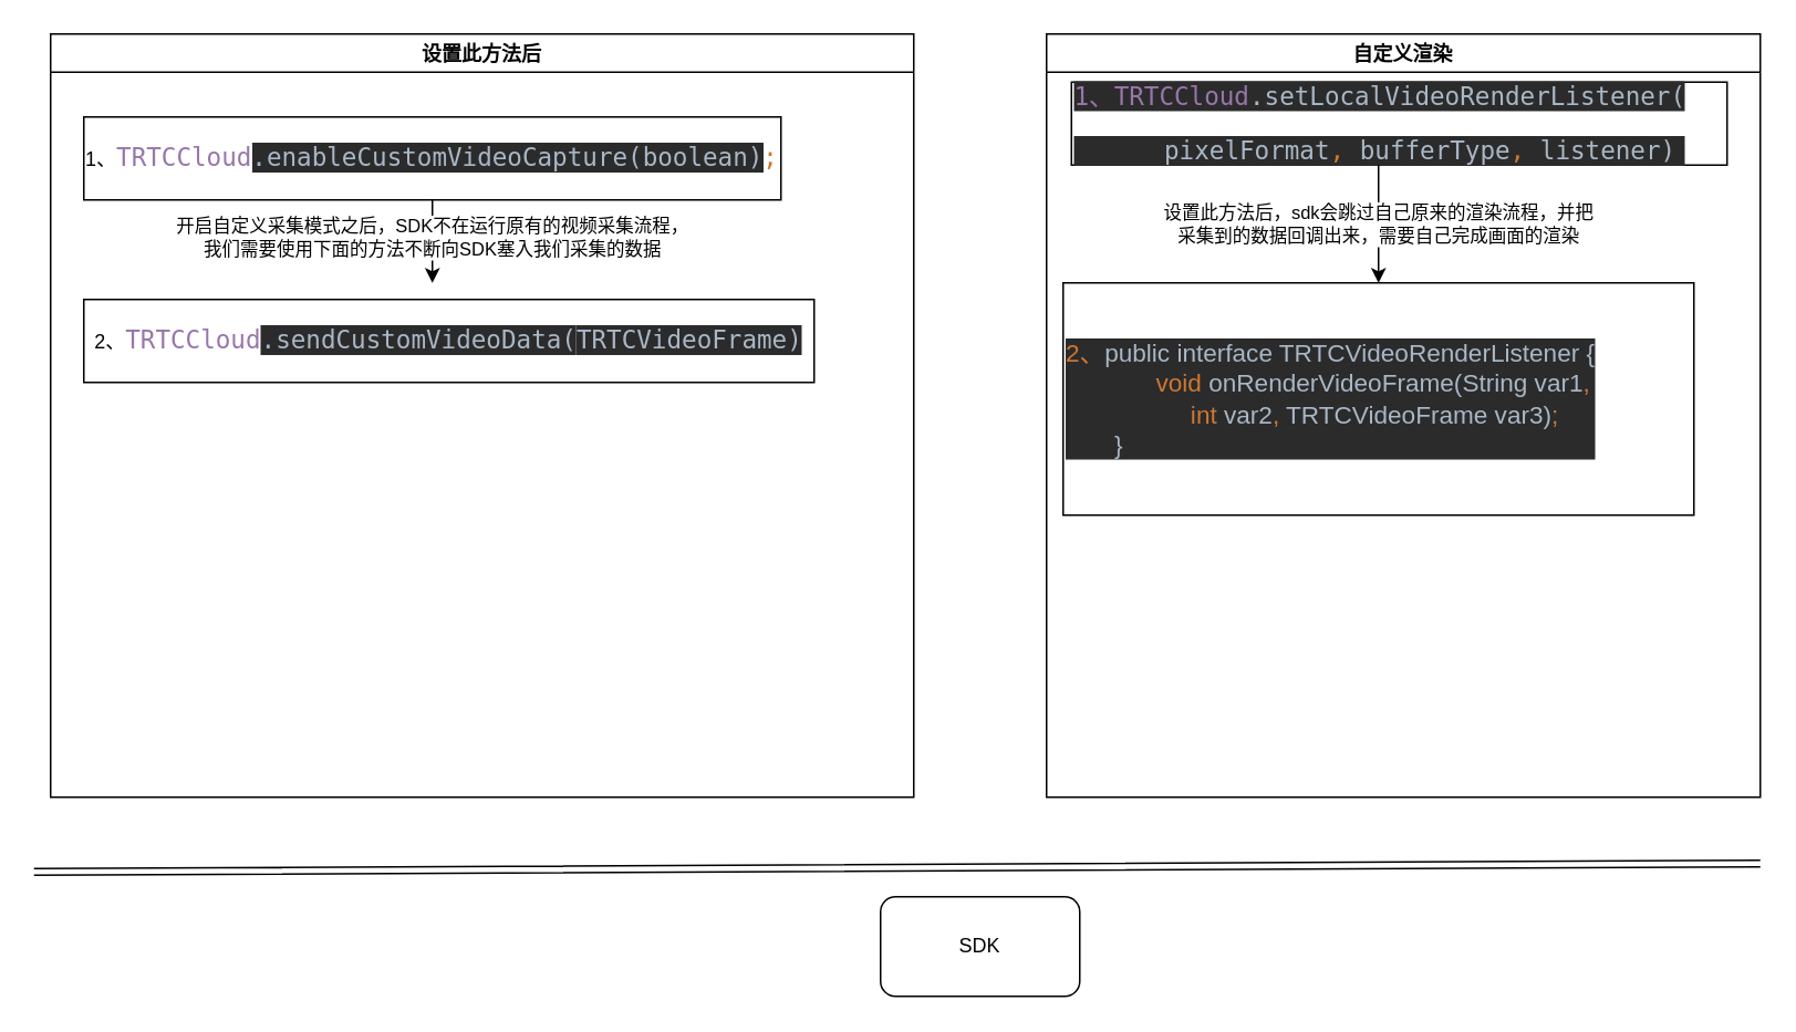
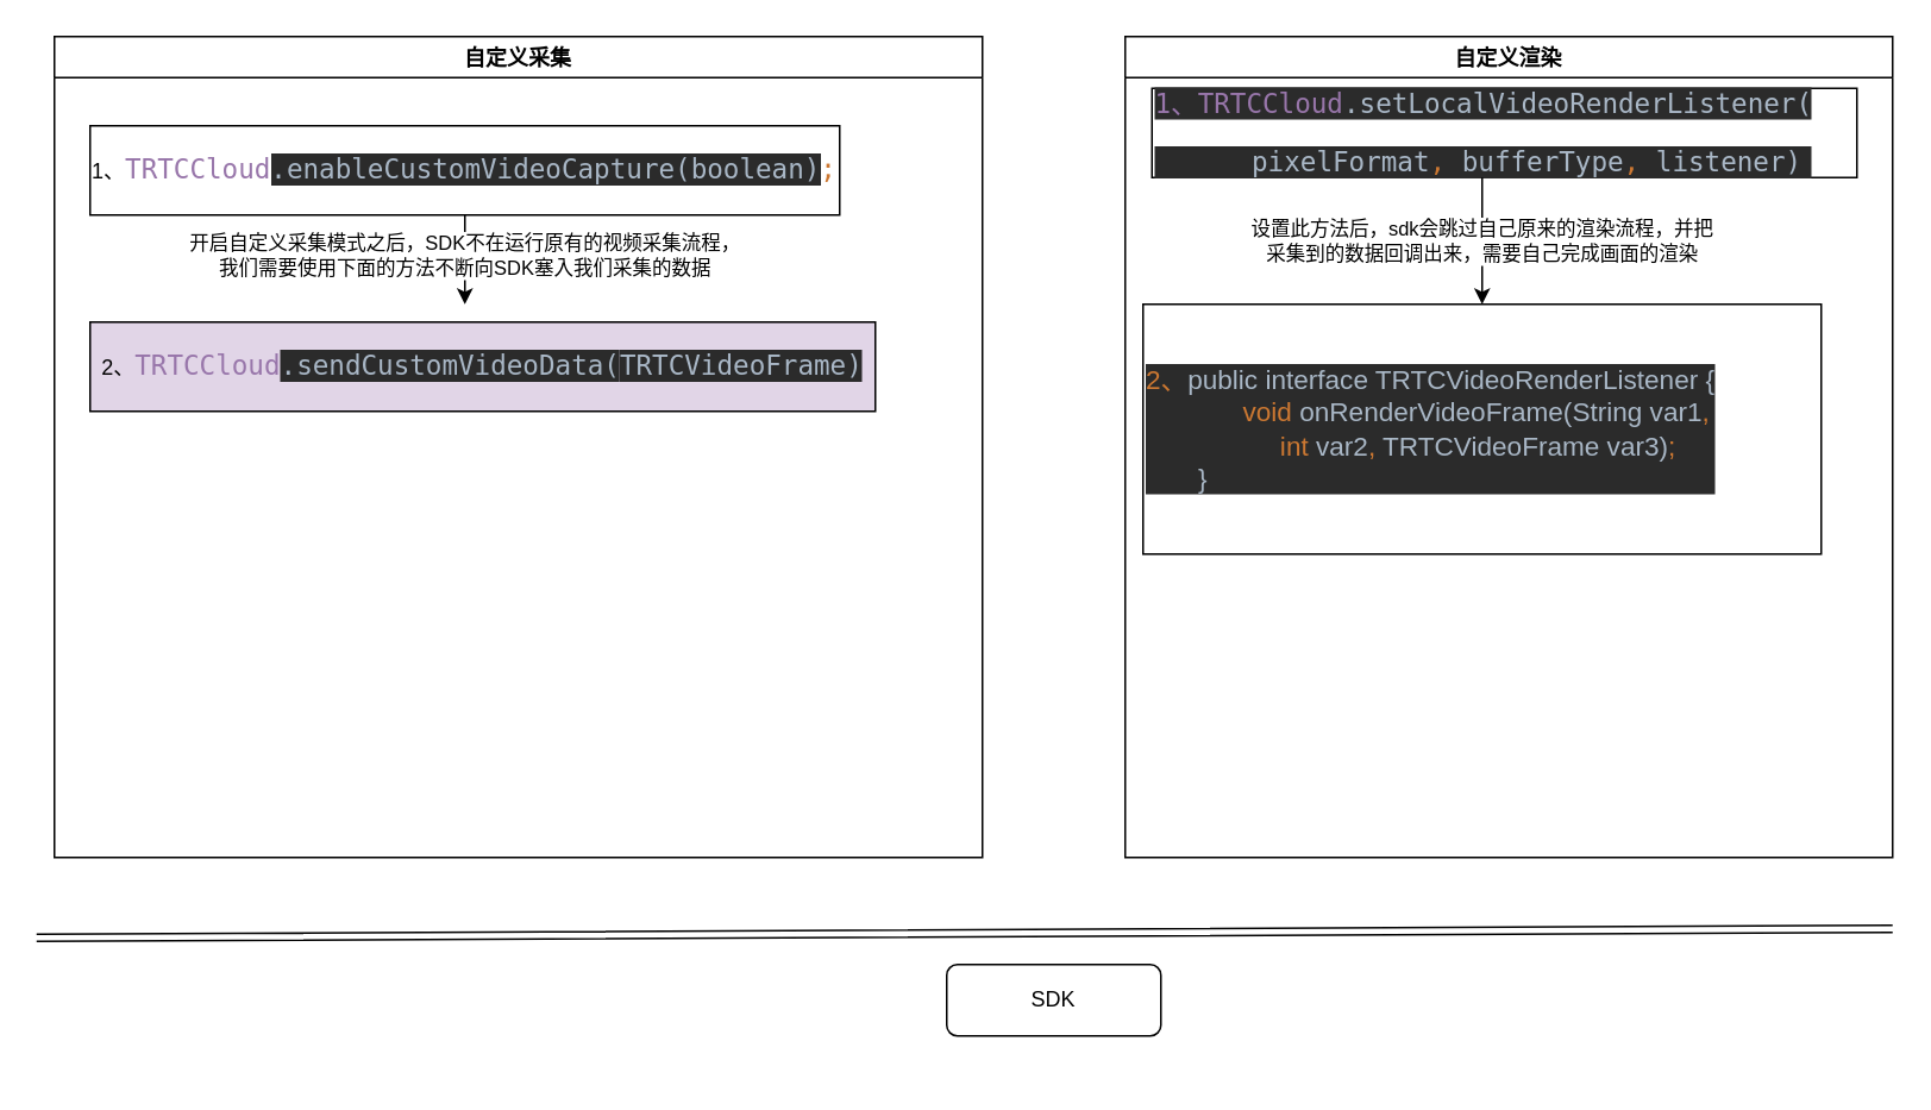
- <mxCell id="3" value="设置此方法后" style="swimlane;" vertex="1" parent="1"><mxGeometry x="30" y="20" width="520" height="460" as="geometry" /></mxCell>
+ <mxCell id="3" value="自定义采集" style="swimlane;" vertex="1" parent="1"><mxGeometry x="30" y="20" width="520" height="460" as="geometry" /></mxCell>
- <mxCell id="5" value="2、&lt;span style=&quot;font-family: &amp;#34;menlo&amp;#34; , monospace ; font-size: 11.3pt ; color: rgb(152 , 118 , 170)&quot;&gt;TRTCCloud&lt;/span&gt;&lt;span style=&quot;background-color: rgb(43 , 43 , 43) ; color: rgb(169 , 183 , 198) ; font-family: &amp;#34;menlo&amp;#34; , monospace ; font-size: 11.3pt&quot;&gt;.sendCustomVideoData(&lt;/span&gt;&lt;span style=&quot;background-color: rgb(43 , 43 , 43) ; color: rgb(169 , 183 , 198) ; font-family: &amp;#34;menlo&amp;#34; , monospace ; font-size: 11.3pt&quot;&gt;TRTCVideoFrame&lt;/span&gt;&lt;span style=&quot;background-color: rgb(43 , 43 , 43) ; color: rgb(169 , 183 , 198) ; font-family: &amp;#34;menlo&amp;#34; , monospace ; font-size: 11.3pt&quot;&gt;)&lt;/span&gt;" style="rounded=0;whiteSpace=wrap;html=1;" vertex="1" parent="3"><mxGeometry x="20" y="160" width="440" height="50" as="geometry" /></mxCell>
+ <mxCell id="5" value="2、&lt;span style=&quot;font-family: &amp;#34;menlo&amp;#34; , monospace ; font-size: 11.3pt ; color: rgb(152 , 118 , 170)&quot;&gt;TRTCCloud&lt;/span&gt;&lt;span style=&quot;background-color: rgb(43 , 43 , 43) ; color: rgb(169 , 183 , 198) ; font-family: &amp;#34;menlo&amp;#34; , monospace ; font-size: 11.3pt&quot;&gt;.sendCustomVideoData(&lt;/span&gt;&lt;span style=&quot;background-color: rgb(43 , 43 , 43) ; color: rgb(169 , 183 , 198) ; font-family: &amp;#34;menlo&amp;#34; , monospace ; font-size: 11.3pt&quot;&gt;TRTCVideoFrame&lt;/span&gt;&lt;span style=&quot;background-color: rgb(43 , 43 , 43) ; color: rgb(169 , 183 , 198) ; font-family: &amp;#34;menlo&amp;#34; , monospace ; font-size: 11.3pt&quot;&gt;)&lt;/span&gt;" style="rounded=0;whiteSpace=wrap;html=1;fillColor=#e1d5e7;" vertex="1" parent="3"><mxGeometry x="20" y="160" width="440" height="50" as="geometry" /></mxCell>
- <mxCell id="2" value="SDK" style="rounded=1;whiteSpace=wrap;html=1;" vertex="1" parent="1"><mxGeometry x="530" y="540" width="120" height="60" as="geometry" /></mxCell>
+ <mxCell id="2" value="SDK" style="rounded=1;whiteSpace=wrap;html=1;" vertex="1" parent="1"><mxGeometry x="530" y="540" width="120" height="40" as="geometry" /></mxCell>
